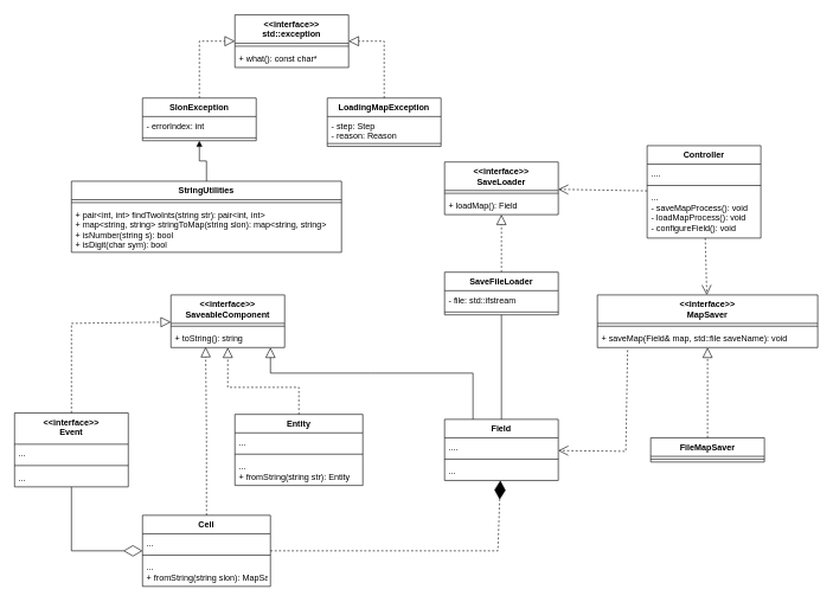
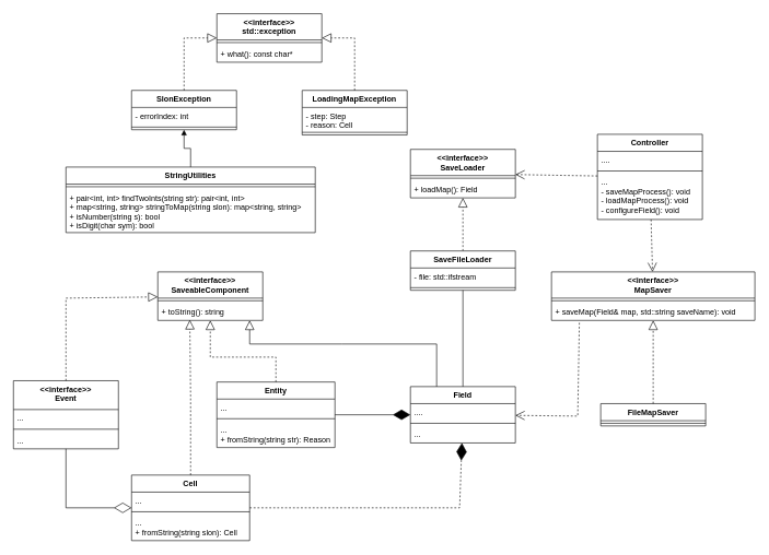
- <mxCell id="59" value="- step: Step&#10;- reason: Reason&#10;" style="text;strokeColor=none;fillColor=none;align=left;verticalAlign=top;spacingLeft=4;spacingRight=4;overflow=hidden;rotatable=0;points=[[0,0.5],[1,0.5]];portConstraint=eastwest;" parent="58" vertex="1"><mxGeometry y="26" width="160" height="34" as="geometry" /></mxCell>
+ <mxCell id="59" value="- step: Step&#10;- reason: Cell&#10;" style="text;strokeColor=none;fillColor=none;align=left;verticalAlign=top;spacingLeft=4;spacingRight=4;overflow=hidden;rotatable=0;points=[[0,0.5],[1,0.5]];portConstraint=eastwest;" parent="58" vertex="1"><mxGeometry y="26" width="160" height="34" as="geometry" /></mxCell>
- <mxCell id="37" value="+ saveMap(Field&amp; map, std::file saveName): void" style="text;strokeColor=none;fillColor=none;align=left;verticalAlign=top;spacingLeft=4;spacingRight=4;overflow=hidden;rotatable=0;points=[[0,0.5],[1,0.5]];portConstraint=eastwest;" parent="35" vertex="1"><mxGeometry y="48" width="310" height="26" as="geometry" /></mxCell>
+ <mxCell id="37" value="+ saveMap(Field&amp; map, std::string saveName): void" style="text;strokeColor=none;fillColor=none;align=left;verticalAlign=top;spacingLeft=4;spacingRight=4;overflow=hidden;rotatable=0;points=[[0,0.5],[1,0.5]];portConstraint=eastwest;" parent="35" vertex="1"><mxGeometry y="48" width="310" height="26" as="geometry" /></mxCell>
+ <mxCell id="25" value="" style="endArrow=diamondThin;endFill=1;endSize=24;html=1;rounded=0;" parent="1" source="20" target="5" edge="1"><mxGeometry width="160" relative="1" as="geometry"><mxPoint x="360" y="604" as="sourcePoint" /><mxPoint x="520" y="604" as="targetPoint" /></mxGeometry></mxCell>
- <mxCell id="23" value="...&#10;+ fromString(string str): Entity" style="text;strokeColor=none;fillColor=none;align=left;verticalAlign=top;spacingLeft=4;spacingRight=4;overflow=hidden;rotatable=0;points=[[0,0.5],[1,0.5]];portConstraint=eastwest;" parent="20" vertex="1"><mxGeometry y="60" width="180" height="40" as="geometry" /></mxCell>
+ <mxCell id="23" value="...&#10;+ fromString(string str): Reason" style="text;strokeColor=none;fillColor=none;align=left;verticalAlign=top;spacingLeft=4;spacingRight=4;overflow=hidden;rotatable=0;points=[[0,0.5],[1,0.5]];portConstraint=eastwest;" parent="20" vertex="1"><mxGeometry y="60" width="180" height="40" as="geometry" /></mxCell>
- <mxCell id="17" value="...&#10;+ fromString(string slon): MapSaver" style="text;strokeColor=none;fillColor=none;align=left;verticalAlign=top;spacingLeft=4;spacingRight=4;overflow=hidden;rotatable=0;points=[[0,0.5],[1,0.5]];portConstraint=eastwest;" parent="14" vertex="1"><mxGeometry y="60" width="180" height="40" as="geometry" /></mxCell>
+ <mxCell id="17" value="...&#10;+ fromString(string slon): Cell" style="text;strokeColor=none;fillColor=none;align=left;verticalAlign=top;spacingLeft=4;spacingRight=4;overflow=hidden;rotatable=0;points=[[0,0.5],[1,0.5]];portConstraint=eastwest;" parent="14" vertex="1"><mxGeometry y="60" width="180" height="40" as="geometry" /></mxCell>
